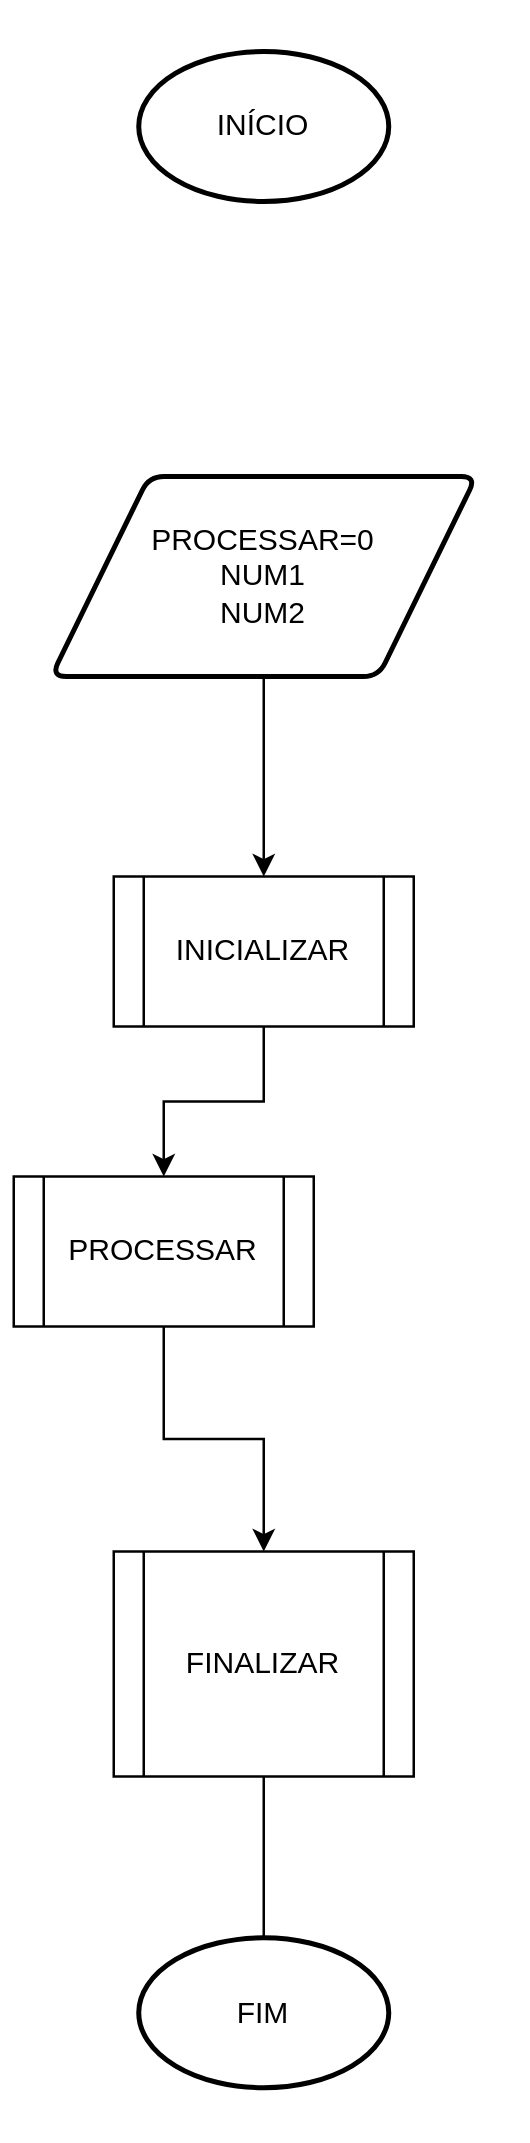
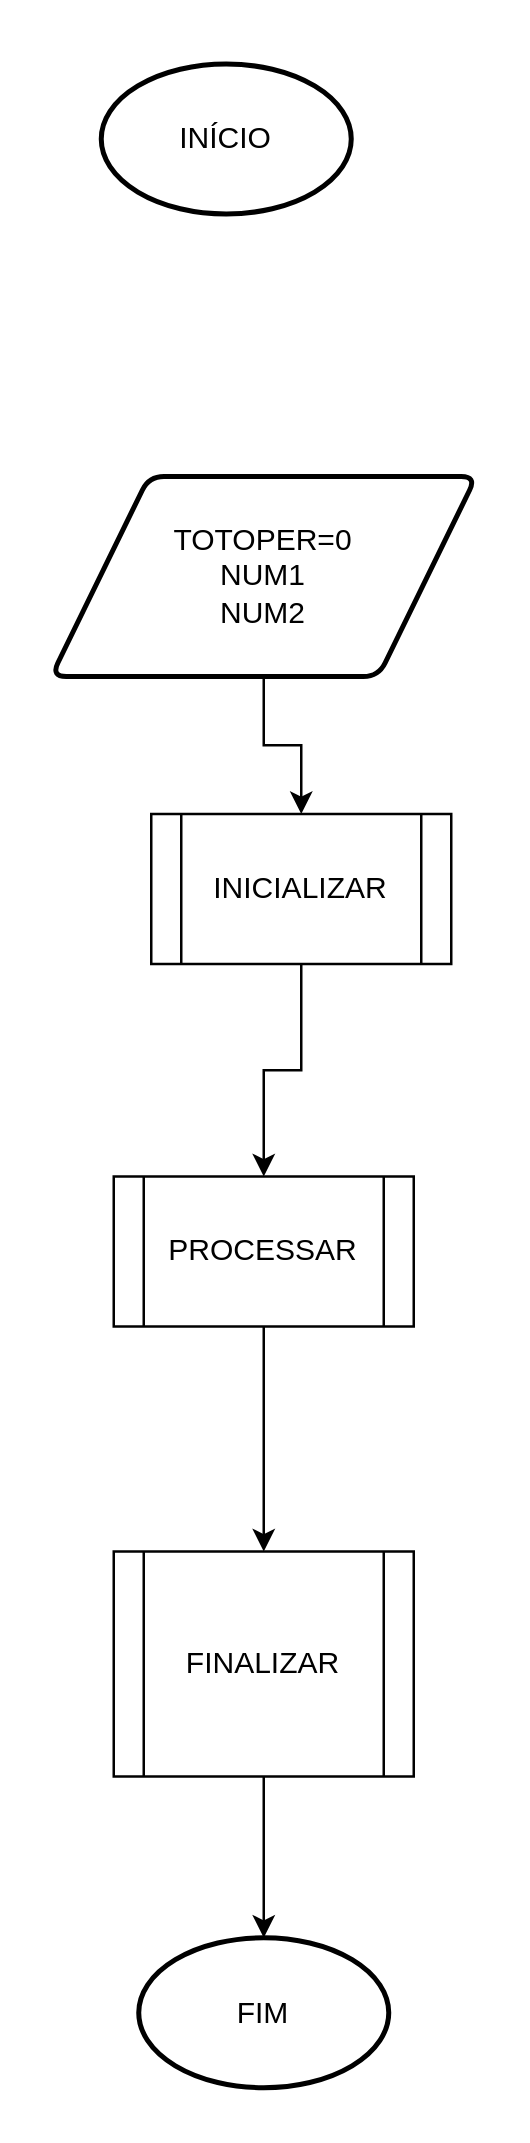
- <mxCell id="2" value="INÍCIO" style="strokeWidth=2;html=1;shape=mxgraph.flowchart.start_1;whiteSpace=wrap;" vertex="1" parent="1"><mxGeometry x="55" y="20" width="100" height="60" as="geometry" /></mxCell>
+ <mxCell id="2" value="INÍCIO" style="strokeWidth=2;html=1;shape=mxgraph.flowchart.start_1;whiteSpace=wrap;" vertex="1" parent="1"><mxGeometry x="40" y="25" width="100" height="60" as="geometry" /></mxCell>
- <mxCell id="11" value="&lt;div&gt;PROCESSAR=0&lt;/div&gt;&lt;div&gt;NUM1&lt;/div&gt;&lt;div&gt;NUM2&lt;br&gt;&lt;/div&gt;" style="shape=parallelogram;html=1;strokeWidth=2;perimeter=parallelogramPerimeter;whiteSpace=wrap;rounded=1;arcSize=12;size=0.23;" vertex="1" parent="1"><mxGeometry x="20" y="190" width="170" height="80" as="geometry" /></mxCell>
+ <mxCell id="11" value="&lt;div&gt;TOTOPER=0&lt;/div&gt;&lt;div&gt;NUM1&lt;/div&gt;&lt;div&gt;NUM2&lt;br&gt;&lt;/div&gt;" style="shape=parallelogram;html=1;strokeWidth=2;perimeter=parallelogramPerimeter;whiteSpace=wrap;rounded=1;arcSize=12;size=0.23;" vertex="1" parent="1"><mxGeometry x="20" y="190" width="170" height="80" as="geometry" /></mxCell>
- <mxCell id="5" value="INICIALIZAR" style="shape=process;whiteSpace=wrap;html=1;backgroundOutline=1;" vertex="1" parent="1"><mxGeometry x="45" y="350" width="120" height="60" as="geometry" /></mxCell>
+ <mxCell id="5" value="INICIALIZAR" style="shape=process;whiteSpace=wrap;html=1;backgroundOutline=1;" vertex="1" parent="1"><mxGeometry x="60" y="325" width="120" height="60" as="geometry" /></mxCell>
- <mxCell id="7" value="PROCESSAR" style="shape=process;whiteSpace=wrap;html=1;backgroundOutline=1;" vertex="1" parent="1"><mxGeometry x="5" y="470" width="120" height="60" as="geometry" /></mxCell>
+ <mxCell id="7" value="PROCESSAR" style="shape=process;whiteSpace=wrap;html=1;backgroundOutline=1;" vertex="1" parent="1"><mxGeometry x="45" y="470" width="120" height="60" as="geometry" /></mxCell>
- <mxCell id="8" value="" style="edgeStyle=orthogonalEdgeStyle;rounded=0;orthogonalLoop=1;jettySize=auto;html=1;endArrow=none;" edge="1" parent="1" source="9" target="3"><mxGeometry relative="1" as="geometry" /></mxCell>
+ <mxCell id="8" value="" style="edgeStyle=orthogonalEdgeStyle;rounded=0;orthogonalLoop=1;jettySize=auto;html=1;" edge="1" parent="1" source="9" target="3"><mxGeometry relative="1" as="geometry" /></mxCell>
